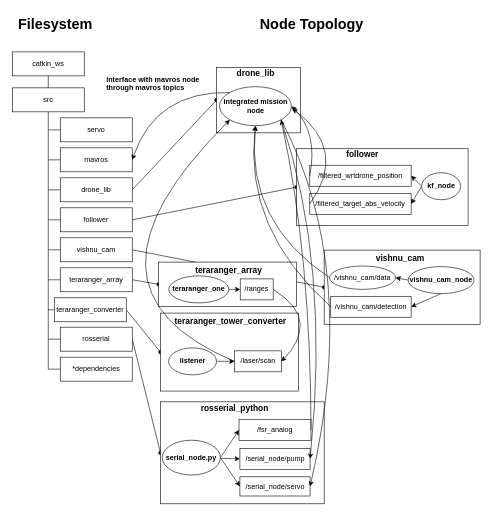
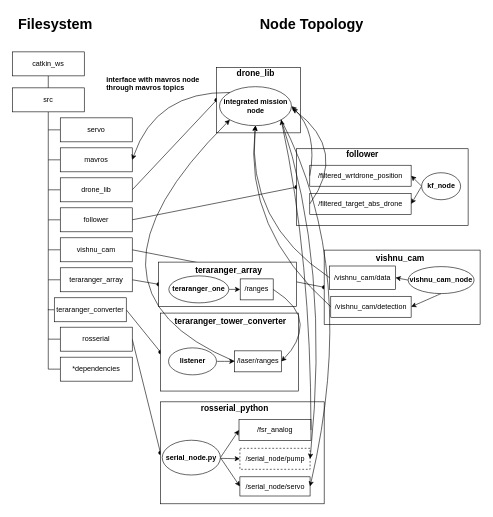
- <mxCell id="43" value="/filtered_target_abs_velocity" style="rounded=0;whiteSpace=wrap;html=1;fontSize=12;" vertex="1" parent="1"><mxGeometry x="516" y="322" width="169" height="35" as="geometry" /></mxCell>
+ <mxCell id="43" value="/filtered_target_abs_drone" style="rounded=0;whiteSpace=wrap;html=1;fontSize=12;" vertex="1" parent="1"><mxGeometry x="516" y="322" width="169" height="35" as="geometry" /></mxCell>
- <mxCell id="52" value="/vishnu_cam/data" style="ellipse;whiteSpace=wrap;html=1;fontSize=12;" vertex="1" parent="1"><mxGeometry x="549" y="443" width="110" height="39" as="geometry" /></mxCell>
+ <mxCell id="52" value="/vishnu_cam/data" style="rounded=0;whiteSpace=wrap;html=1;fontSize=12;" vertex="1" parent="1"><mxGeometry x="549" y="443" width="110" height="39" as="geometry" /></mxCell>
- <mxCell id="49" value="/laser/scan" style="rounded=0;whiteSpace=wrap;html=1;fontSize=12;" vertex="1" parent="1"><mxGeometry x="390.5" y="584.5" width="78" height="35" as="geometry" /></mxCell>
+ <mxCell id="49" value="/laser/ranges" style="rounded=0;whiteSpace=wrap;html=1;fontSize=12;" vertex="1" parent="1"><mxGeometry x="390.5" y="584.5" width="78" height="35" as="geometry" /></mxCell>
- <mxCell id="35" value="/serial_node/pump" style="rounded=0;whiteSpace=wrap;html=1;fontSize=12;" vertex="1" parent="1"><mxGeometry x="399.5" y="747" width="117" height="35" as="geometry" /></mxCell>
+ <mxCell id="35" value="/serial_node/pump" style="rounded=0;whiteSpace=wrap;html=1;fontSize=12;dashed=1;" vertex="1" parent="1"><mxGeometry x="399.5" y="747" width="117" height="35" as="geometry" /></mxCell>
